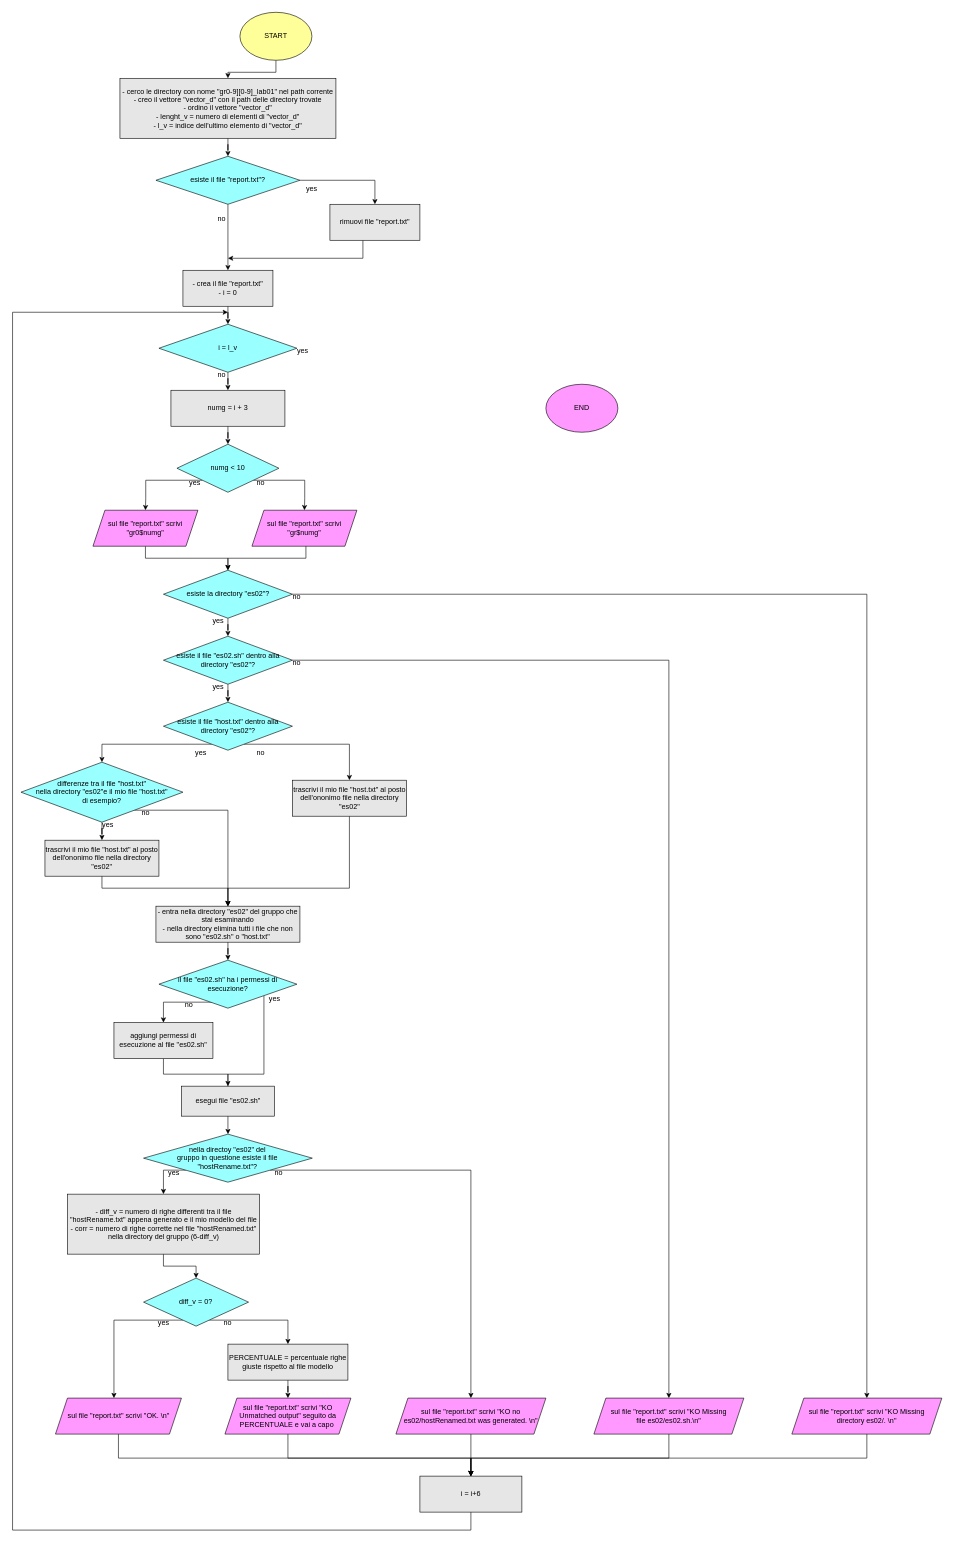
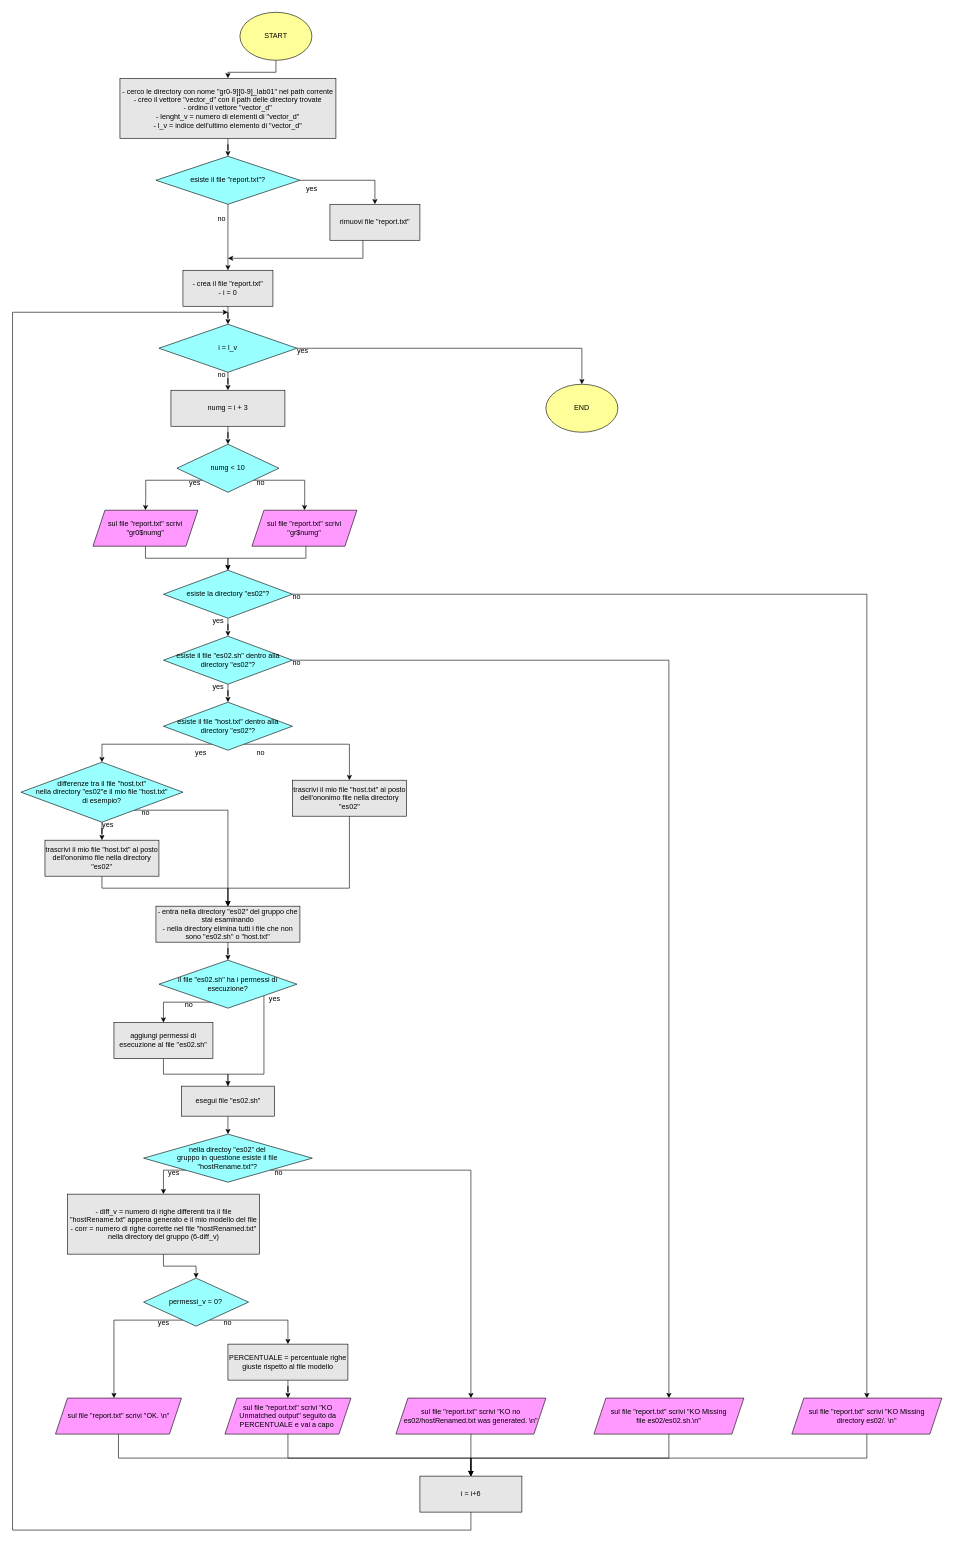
+ <mxCell id="16" style="edgeStyle=orthogonalEdgeStyle;rounded=0;orthogonalLoop=1;jettySize=auto;html=1;entryX=0.5;entryY=0;entryDx=0;entryDy=0;" parent="1" source="17" target="92" edge="1"><mxGeometry relative="1" as="geometry"><mxPoint x="739" y="720" as="targetPoint" /></mxGeometry></mxCell>
- <mxCell id="92" value="END" style="ellipse;whiteSpace=wrap;html=1;fillColor=#ff99ff;" parent="1" vertex="1"><mxGeometry x="909" y="640" width="120" height="80" as="geometry" /></mxCell>
+ <mxCell id="92" value="END" style="ellipse;whiteSpace=wrap;html=1;fillColor=#FFFF99;" parent="1" vertex="1"><mxGeometry x="909" y="640" width="120" height="80" as="geometry" /></mxCell>
- <mxCell id="75" value="diff_v = 0?" style="rhombus;whiteSpace=wrap;html=1;rounded=0;fillColor=#99FFFF;" parent="1" vertex="1"><mxGeometry x="238.38" y="2130" width="175" height="80" as="geometry" /></mxCell>
+ <mxCell id="75" value="permessi_v = 0?" style="rhombus;whiteSpace=wrap;html=1;rounded=0;fillColor=#99FFFF;" parent="1" vertex="1"><mxGeometry x="238.38" y="2130" width="175" height="80" as="geometry" /></mxCell>
